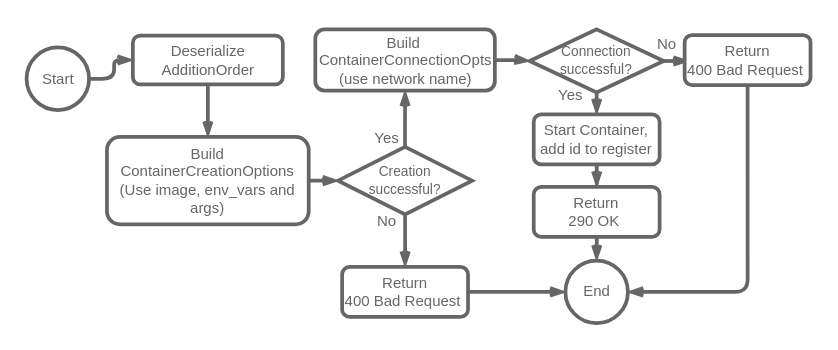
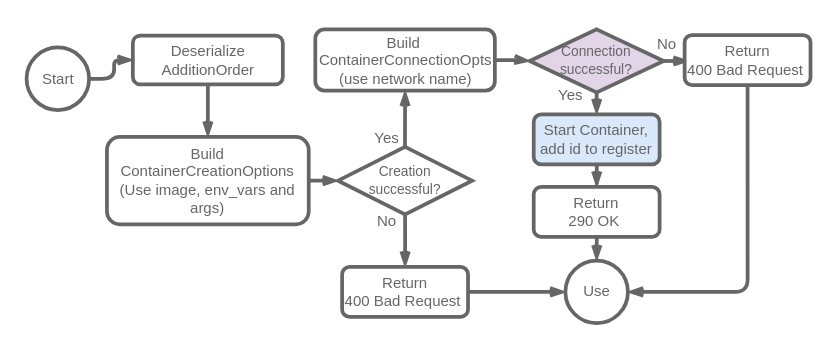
- <mxCell id="18" value="Connection&lt;br&gt;successful?" style="rhombus;whiteSpace=wrap;html=1;rounded=0;strokeColor=#666666;strokeWidth=3;align=center;verticalAlign=middle;fontFamily=Helvetica;fontSize=11;fontColor=#666666;fillColor=#FFFFFF;spacingTop=-1;" parent="1" vertex="1"><mxGeometry x="423" y="23" width="107.27" height="50.5" as="geometry" /></mxCell>
+ <mxCell id="18" value="Connection&lt;br&gt;successful?" style="rhombus;whiteSpace=wrap;html=1;rounded=0;strokeColor=#666666;strokeWidth=3;align=center;verticalAlign=middle;fontFamily=Helvetica;fontSize=11;fontColor=#666666;fillColor=#e1d5e7;spacingTop=-1;" parent="1" vertex="1"><mxGeometry x="423" y="23" width="107.27" height="50.5" as="geometry" /></mxCell>
- <mxCell id="22" value="Start Container, add id to register" style="rounded=1;whiteSpace=wrap;html=1;strokeColor=#666666;fontColor=#666666;fillColor=#FFFFFF;strokeWidth=3;" parent="1" vertex="1"><mxGeometry x="426.27" y="91" width="100.72" height="40" as="geometry" /></mxCell>
+ <mxCell id="22" value="Start Container, add id to register" style="rounded=1;whiteSpace=wrap;html=1;strokeColor=#666666;fontColor=#666666;fillColor=#dae8fc;strokeWidth=3;" parent="1" vertex="1"><mxGeometry x="426.27" y="91" width="100.72" height="40" as="geometry" /></mxCell>
- <mxCell id="13" value="End" style="ellipse;whiteSpace=wrap;html=1;aspect=fixed;strokeColor=#666666;fontColor=#666666;fillColor=#FFFFFF;strokeWidth=3;" parent="1" vertex="1"><mxGeometry x="451.63" y="208" width="50" height="50" as="geometry" /></mxCell>
+ <mxCell id="13" value="Use" style="ellipse;whiteSpace=wrap;html=1;aspect=fixed;strokeColor=#666666;fontColor=#666666;fillColor=#FFFFFF;strokeWidth=3;" parent="1" vertex="1"><mxGeometry x="451.63" y="208" width="50" height="50" as="geometry" /></mxCell>
